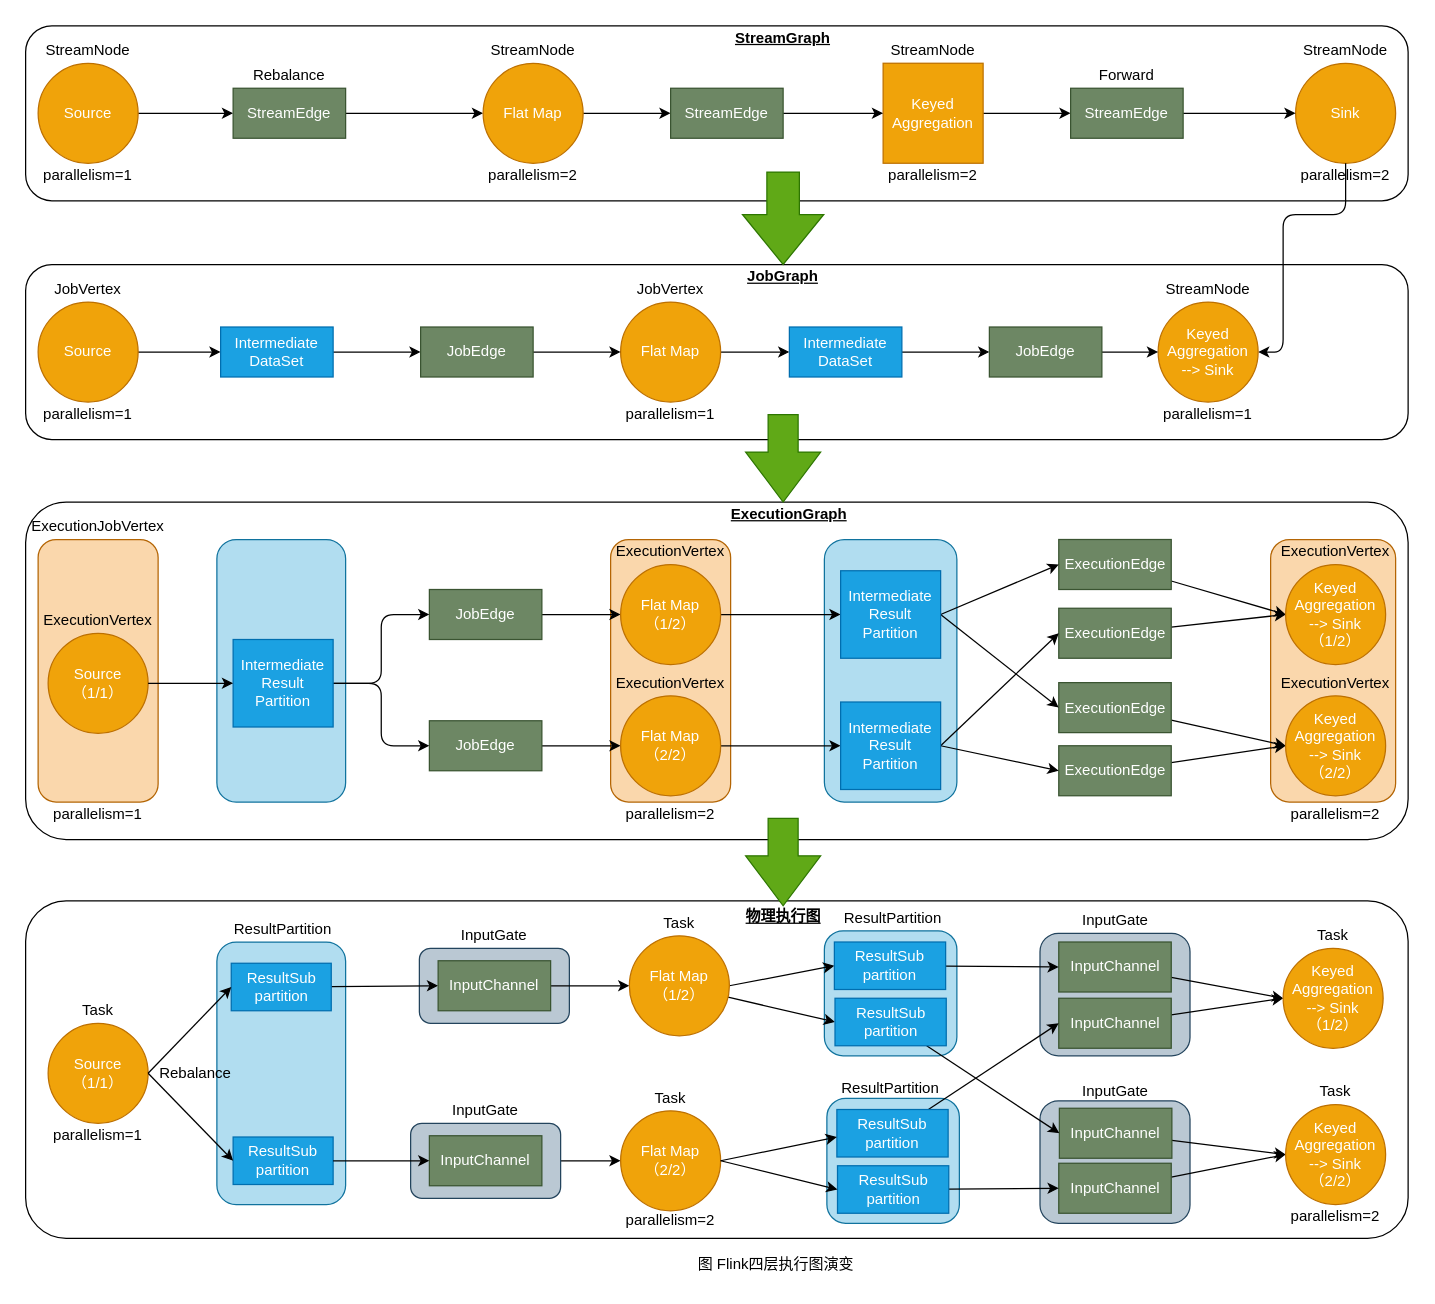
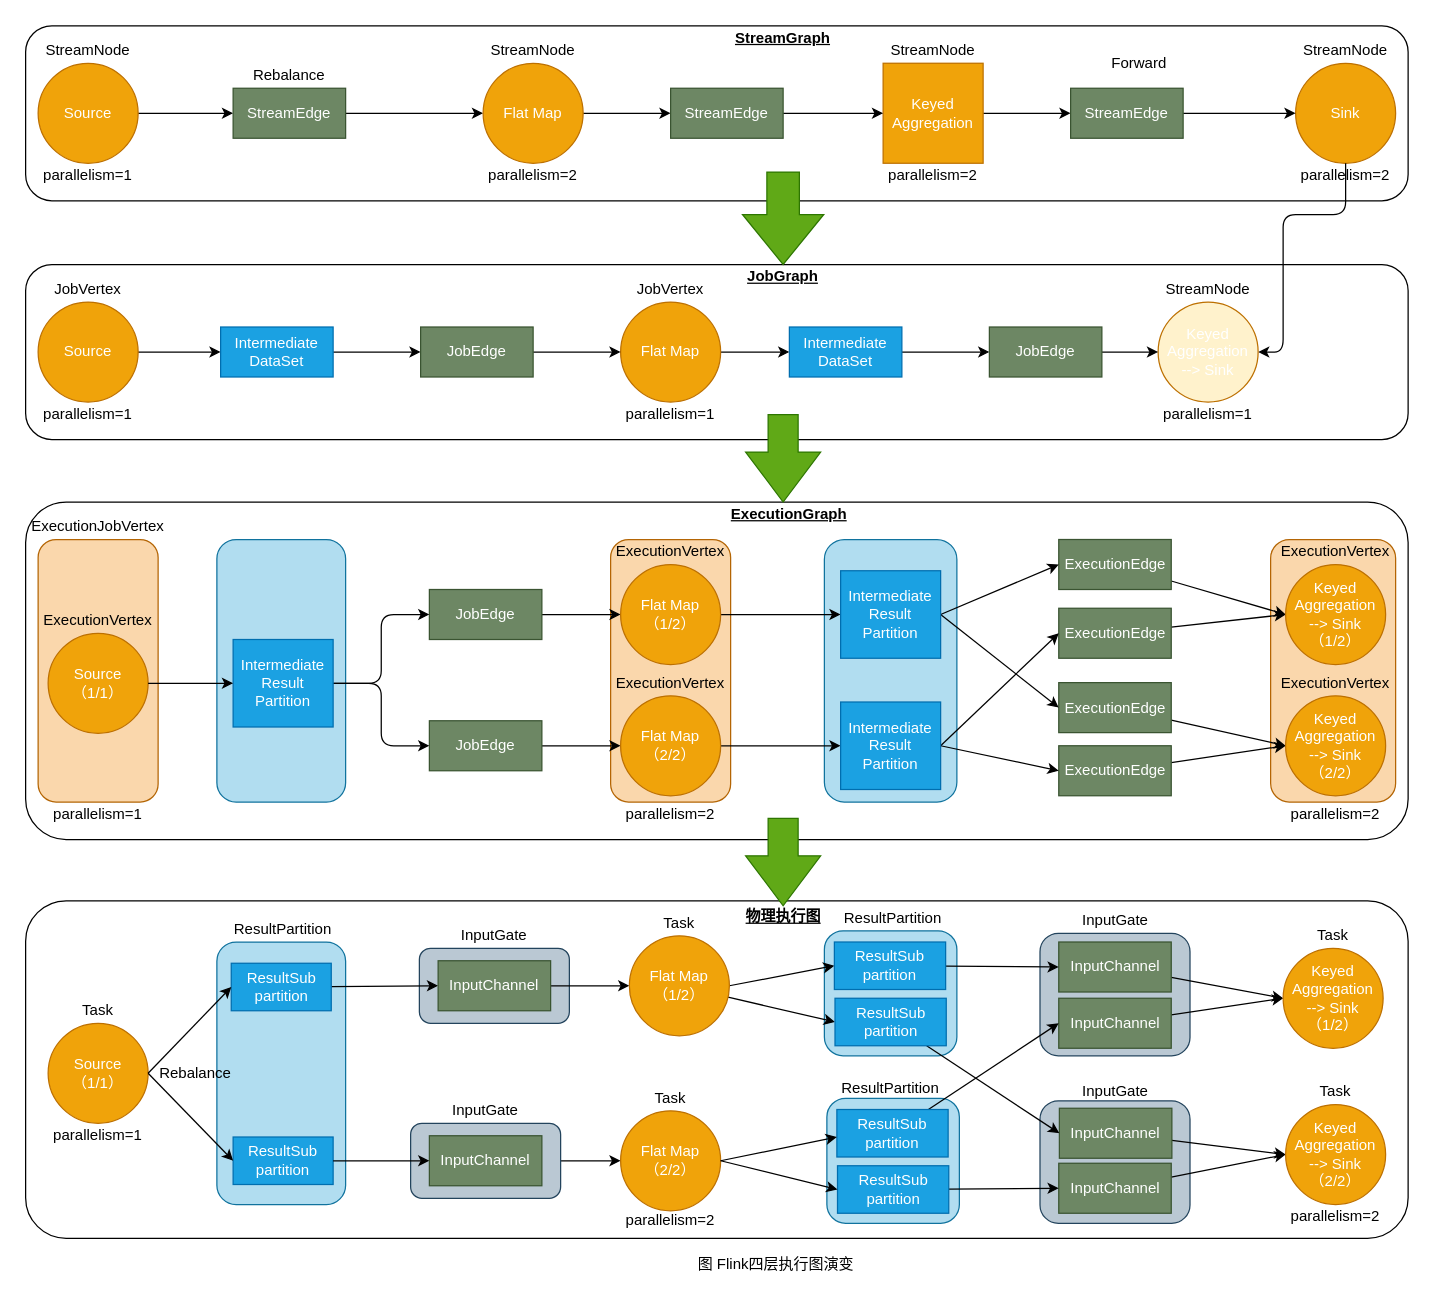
- <mxCell id="31" value="Forward" style="text;html=1;strokeColor=none;fillColor=none;align=center;verticalAlign=middle;whiteSpace=wrap;rounded=0;sketch=0;" vertex="1" parent="1"><mxGeometry x="881" y="50" width="40" height="20" as="geometry" /></mxCell>
+ <mxCell id="31" value="Forward" style="text;html=1;strokeColor=none;fillColor=none;align=center;verticalAlign=middle;whiteSpace=wrap;rounded=0;sketch=0;" vertex="1" parent="1"><mxGeometry x="891" y="40" width="40" height="20" as="geometry" /></mxCell>
- <mxCell id="42" value="Keyed&lt;br&gt;Aggregation&lt;br&gt;--&amp;gt; Sink" style="ellipse;whiteSpace=wrap;html=1;aspect=fixed;rounded=0;sketch=0;fillColor=#f0a30a;strokeColor=#BD7000;fontColor=#ffffff;" vertex="1" parent="1"><mxGeometry x="926" y="241" width="80" height="80" as="geometry" /></mxCell>
+ <mxCell id="42" value="Keyed&lt;br&gt;Aggregation&lt;br&gt;--&amp;gt; Sink" style="ellipse;whiteSpace=wrap;html=1;aspect=fixed;rounded=0;sketch=0;fillColor=#fff2cc;strokeColor=#BD7000;fontColor=#ffffff;" vertex="1" parent="1"><mxGeometry x="926" y="241" width="80" height="80" as="geometry" /></mxCell>
